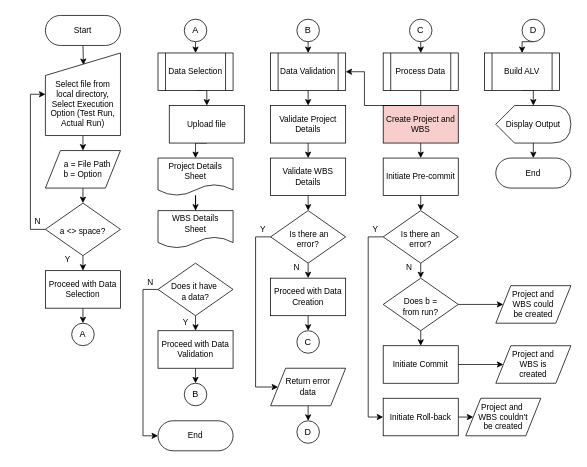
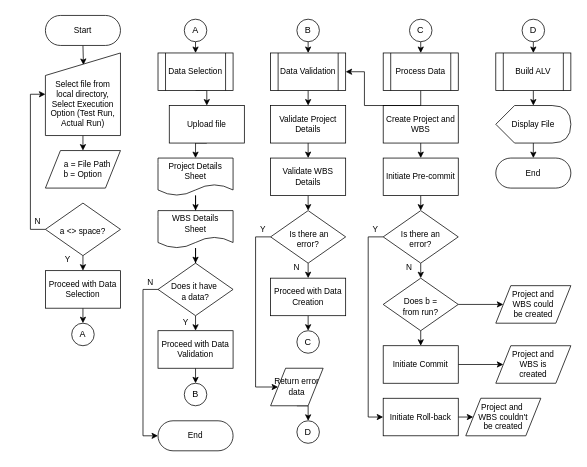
- <mxCell id="63" value="Build ALV" style="shape=process;whiteSpace=wrap;html=1;backgroundOutline=1;fontSize=11;" parent="1" vertex="1"><mxGeometry x="645" y="70" width="100" height="50" as="geometry" /></mxCell>
+ <mxCell id="63" value="Build ALV" style="shape=process;whiteSpace=wrap;html=1;backgroundOutline=1;fontSize=11;" parent="1" vertex="1"><mxGeometry x="660" y="70" width="100" height="50" as="geometry" /></mxCell>
- <mxCell id="20" value="Create Project and WBS" style="whiteSpace=wrap;html=1;strokeWidth=1;fontSize=11;fillColor=#f8cecc;" parent="1" vertex="1"><mxGeometry x="510" y="140" width="100" height="50" as="geometry" /></mxCell>
+ <mxCell id="20" value="Create Project and WBS" style="whiteSpace=wrap;html=1;strokeWidth=1;fontSize=11;" parent="1" vertex="1"><mxGeometry x="510" y="140" width="100" height="50" as="geometry" /></mxCell>
- <mxCell id="66" value="Display Output" style="shape=display;whiteSpace=wrap;html=1;fontSize=11;" parent="1" vertex="1"><mxGeometry x="660" y="140" width="100" height="50" as="geometry" /></mxCell>
+ <mxCell id="66" value="Display File" style="shape=display;whiteSpace=wrap;html=1;fontSize=11;" parent="1" vertex="1"><mxGeometry x="660" y="140" width="100" height="50" as="geometry" /></mxCell>
- <mxCell id="23" style="edgeStyle=orthogonalEdgeStyle;rounded=0;orthogonalLoop=1;jettySize=auto;html=1;exitX=0.5;exitY=1;exitDx=0;exitDy=0;entryX=0.5;entryY=0;entryDx=0;entryDy=0;" parent="1" source="24" target="27" edge="1"><mxGeometry relative="1" as="geometry" /></mxCell>
+ <mxCell id="37" value="" style="edgeStyle=orthogonalEdgeStyle;rounded=0;orthogonalLoop=1;jettySize=auto;html=1;" parent="1" source="38" target="18" edge="1"><mxGeometry relative="1" as="geometry" /></mxCell>
- <mxCell id="70" value="Return error&lt;br&gt;data" style="shape=parallelogram;perimeter=parallelogramPerimeter;whiteSpace=wrap;html=1;fixedSize=1;fontSize=11;" vertex="1" parent="1"><mxGeometry x="360" y="490" width="100" height="50" as="geometry" /></mxCell>
+ <mxCell id="70" value="Return error&lt;br&gt;data" style="shape=parallelogram;perimeter=parallelogramPerimeter;whiteSpace=wrap;html=1;fixedSize=1;fontSize=11;" vertex="1" parent="1"><mxGeometry x="360" y="490" width="70" height="50" as="geometry" /></mxCell>
